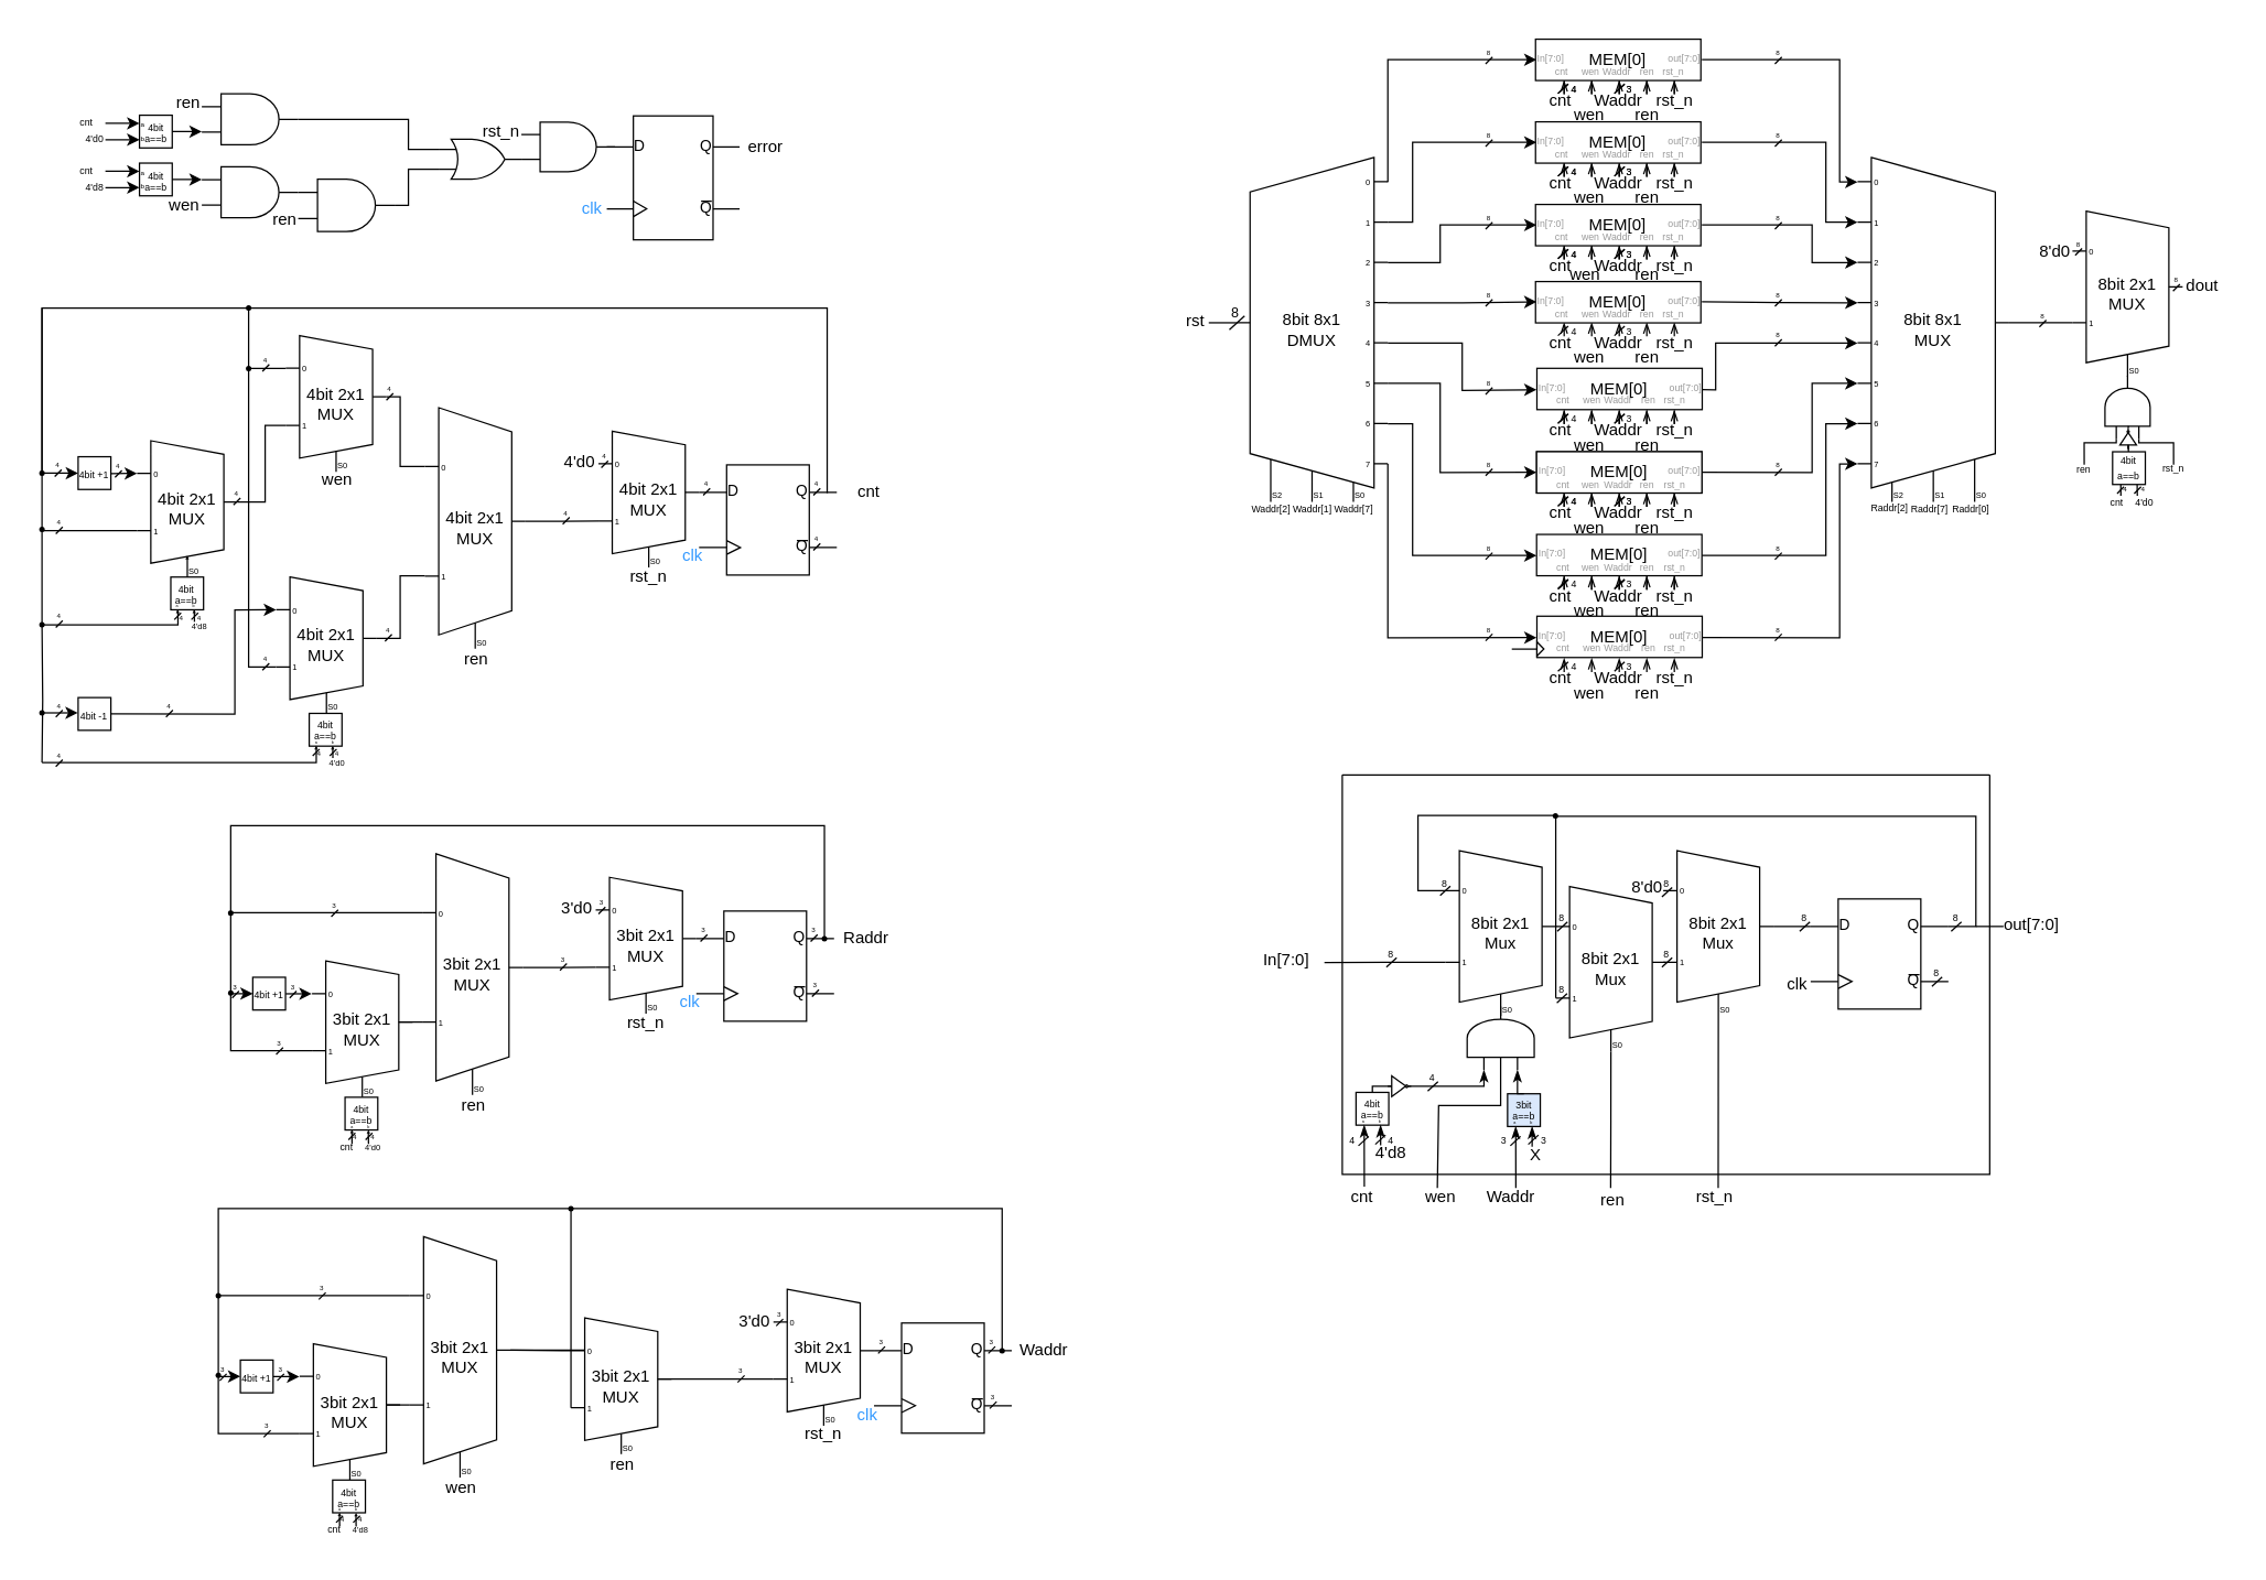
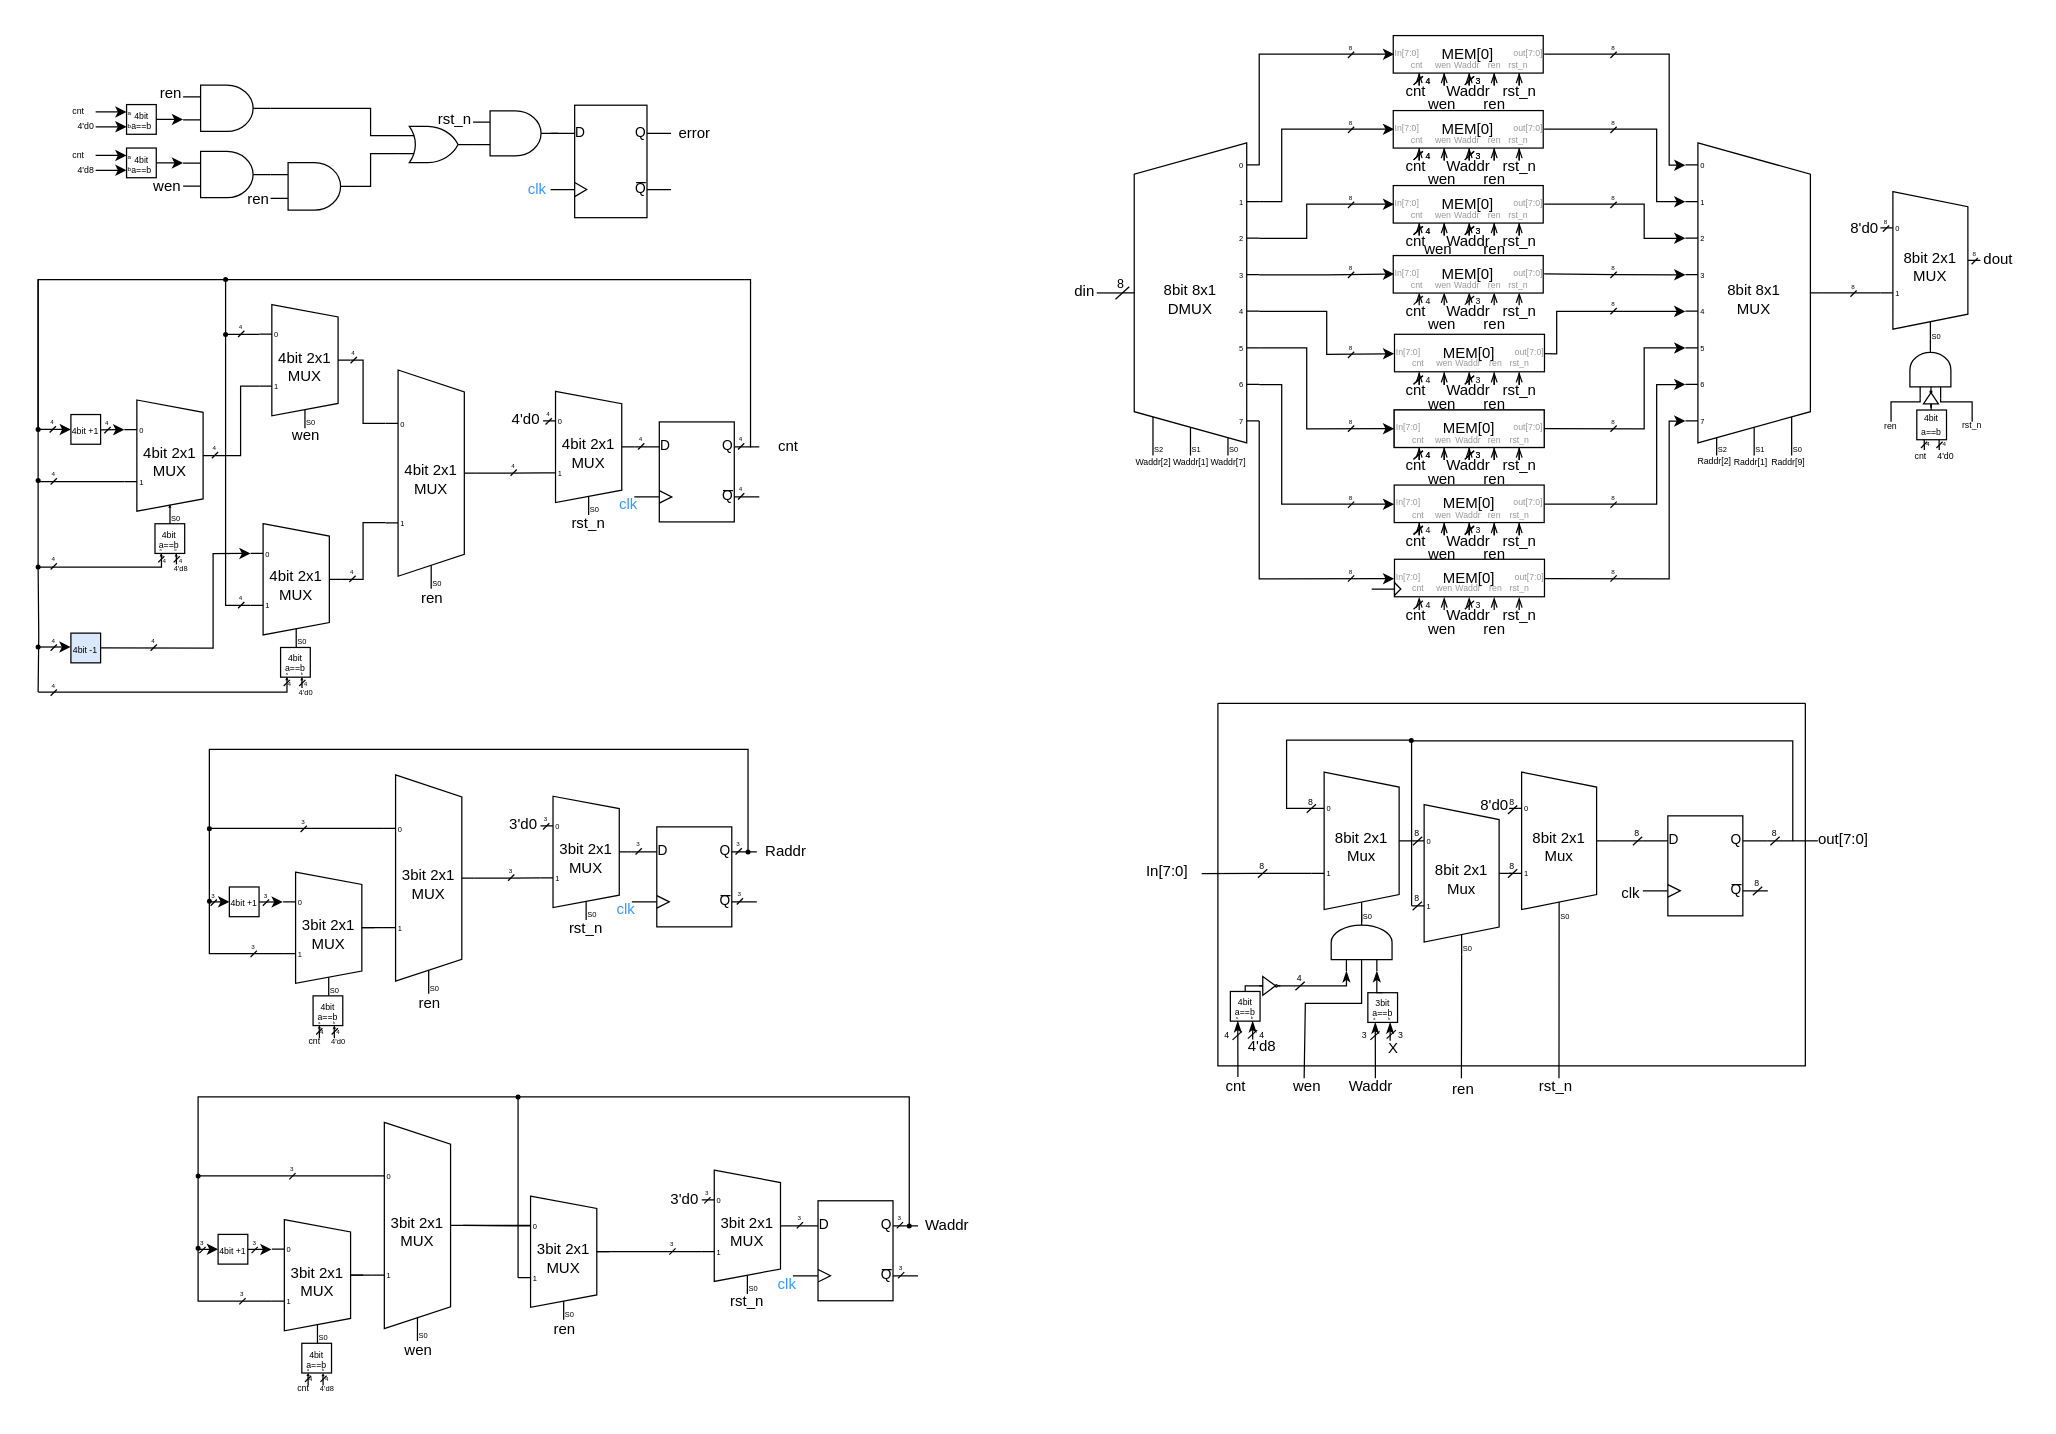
- <mxCell id="287" value="rst" style="text;html=1;align=center;verticalAlign=middle;resizable=0;points=[];autosize=1;strokeColor=none;fillColor=none;" parent="1" vertex="1"><mxGeometry x="847" y="217.72" width="40" height="30" as="geometry" /></mxCell>
+ <mxCell id="287" value="din" style="text;html=1;align=center;verticalAlign=middle;resizable=0;points=[];autosize=1;strokeColor=none;fillColor=none;" parent="1" vertex="1"><mxGeometry x="847" y="217.72" width="40" height="30" as="geometry" /></mxCell>
- <mxCell id="293" value="&lt;font style=&quot;font-size: 7px;&quot;&gt;Raddr[7]&lt;/font&gt;" style="text;html=1;align=center;verticalAlign=middle;resizable=0;points=[];autosize=1;strokeColor=none;fillColor=none;" parent="1" vertex="1"><mxGeometry x="1375" y="352.73" width="50" height="30" as="geometry" /></mxCell>
+ <mxCell id="293" value="&lt;font style=&quot;font-size: 7px;&quot;&gt;Raddr[1]&lt;/font&gt;" style="text;html=1;align=center;verticalAlign=middle;resizable=0;points=[];autosize=1;strokeColor=none;fillColor=none;" parent="1" vertex="1"><mxGeometry x="1375" y="352.73" width="50" height="30" as="geometry" /></mxCell>
- <mxCell id="292" value="&lt;font style=&quot;font-size: 7px;&quot;&gt;Raddr[0]&lt;/font&gt;" style="text;html=1;align=center;verticalAlign=middle;resizable=0;points=[];autosize=1;strokeColor=none;fillColor=none;" parent="1" vertex="1"><mxGeometry x="1405" y="352.73" width="50" height="30" as="geometry" /></mxCell>
+ <mxCell id="292" value="&lt;font style=&quot;font-size: 7px;&quot;&gt;Raddr[9]&lt;/font&gt;" style="text;html=1;align=center;verticalAlign=middle;resizable=0;points=[];autosize=1;strokeColor=none;fillColor=none;" parent="1" vertex="1"><mxGeometry x="1405" y="352.73" width="50" height="30" as="geometry" /></mxCell>
- <mxCell id="50" value="&lt;p style=&quot;line-height: 50%;&quot;&gt;&lt;font style=&quot;font-size: 7px;&quot;&gt;4bit -1&lt;/font&gt;&lt;/p&gt;" style="whiteSpace=wrap;html=1;aspect=fixed;" parent="1" vertex="1"><mxGeometry x="56.23" y="505.898" width="23.77" height="23.77" as="geometry" /></mxCell>
+ <mxCell id="50" value="&lt;p style=&quot;line-height: 50%;&quot;&gt;&lt;font style=&quot;font-size: 7px;&quot;&gt;4bit -1&lt;/font&gt;&lt;/p&gt;" style="whiteSpace=wrap;html=1;aspect=fixed;fillColor=#dae8fc;" parent="1" vertex="1"><mxGeometry x="56.23" y="505.898" width="23.77" height="23.77" as="geometry" /></mxCell>
- <mxCell id="593" value="&lt;p style=&quot;line-height: 50%;&quot;&gt;&lt;font style=&quot;font-size: 7px;&quot;&gt;3bit&lt;br&gt;a==b&lt;/font&gt;&lt;/p&gt;" style="whiteSpace=wrap;html=1;aspect=fixed;fillColor=#dae8fc;" parent="1" vertex="1"><mxGeometry x="1093.909" y="793.588" width="23.77" height="23.77" as="geometry" /></mxCell>
+ <mxCell id="593" value="&lt;p style=&quot;line-height: 50%;&quot;&gt;&lt;font style=&quot;font-size: 7px;&quot;&gt;3bit&lt;br&gt;a==b&lt;/font&gt;&lt;/p&gt;" style="whiteSpace=wrap;html=1;aspect=fixed;" parent="1" vertex="1"><mxGeometry x="1093.909" y="793.588" width="23.77" height="23.77" as="geometry" /></mxCell>
